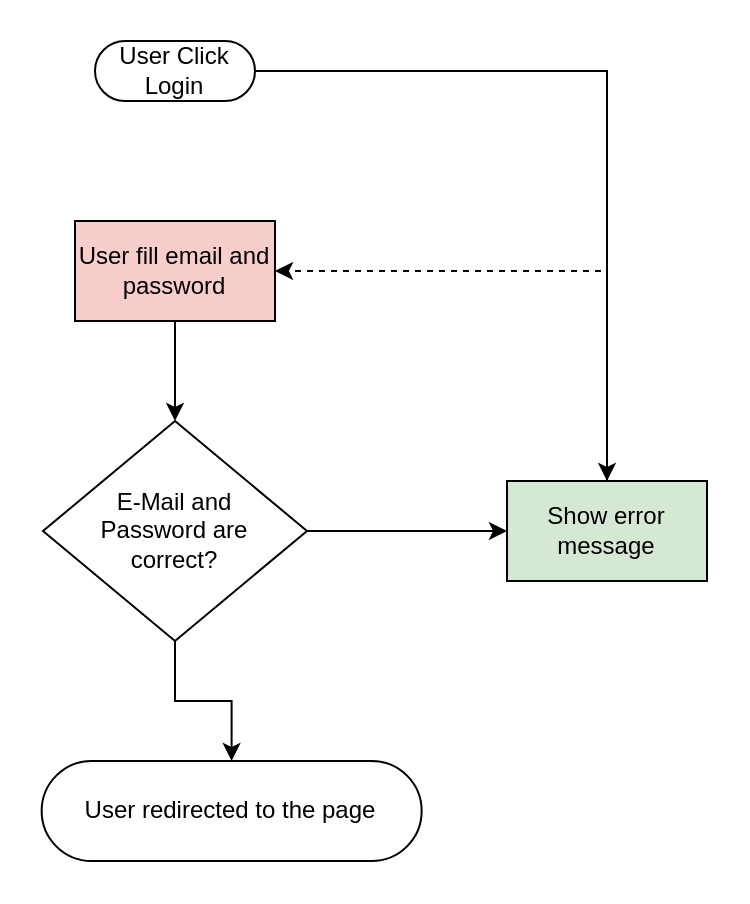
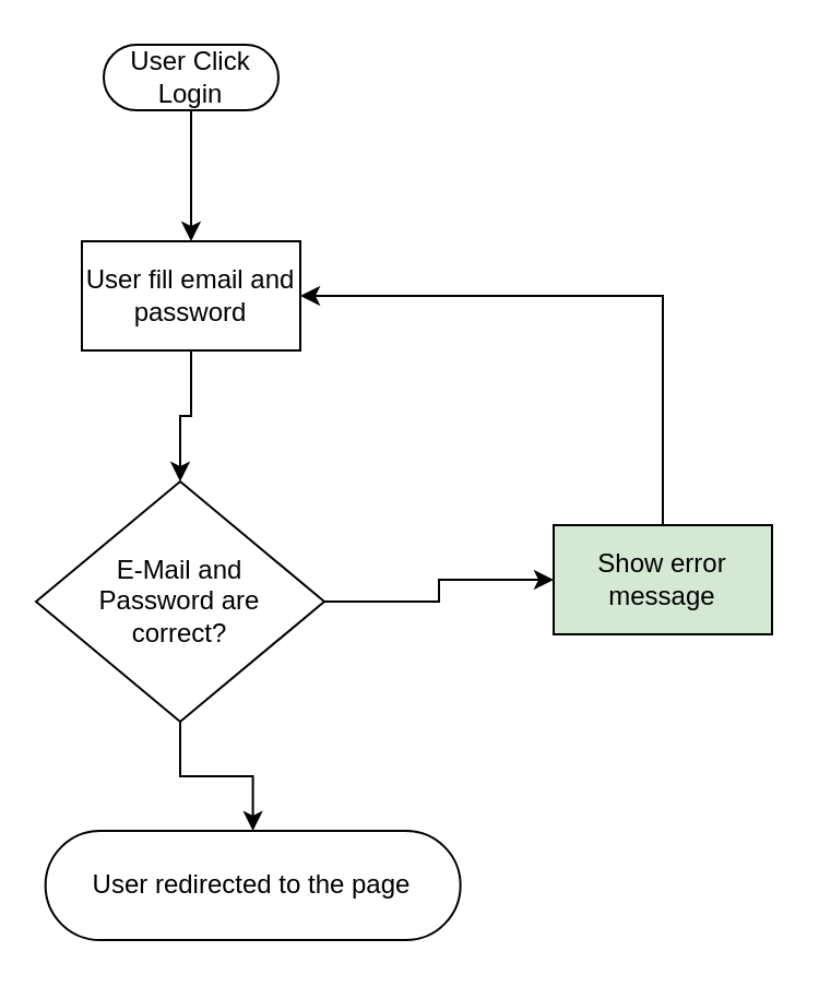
- <mxCell id="2" style="edgeStyle=orthogonalEdgeStyle;rounded=0;orthogonalLoop=1;jettySize=auto;html=1;" edge="1" parent="1" source="3" target="11"><mxGeometry relative="1" as="geometry" /></mxCell>
+ <mxCell id="2" style="edgeStyle=orthogonalEdgeStyle;rounded=0;orthogonalLoop=1;jettySize=auto;html=1;" edge="1" parent="1" source="3" target="6"><mxGeometry relative="1" as="geometry" /></mxCell>
- <mxCell id="6" value="&lt;div&gt;User fill email and password&lt;/div&gt;" style="html=1;dashed=0;whiteSpace=wrap;fillColor=#f8cecc;" vertex="1" parent="1"><mxGeometry x="37" y="110" width="100" height="50" as="geometry" /></mxCell>
+ <mxCell id="6" value="&lt;div&gt;User fill email and password&lt;/div&gt;" style="html=1;dashed=0;whiteSpace=wrap;" vertex="1" parent="1"><mxGeometry x="37" y="110" width="100" height="50" as="geometry" /></mxCell>
- <mxCell id="10" style="edgeStyle=orthogonalEdgeStyle;rounded=0;orthogonalLoop=1;jettySize=auto;html=1;dashed=1;" edge="1" parent="1" source="11" target="6"><mxGeometry relative="1" as="geometry"><Array as="points"><mxPoint x="303" y="135" /></Array></mxGeometry></mxCell>
+ <mxCell id="10" style="edgeStyle=orthogonalEdgeStyle;rounded=0;orthogonalLoop=1;jettySize=auto;html=1;" edge="1" parent="1" source="11" target="6"><mxGeometry relative="1" as="geometry"><Array as="points"><mxPoint x="303" y="135" /></Array></mxGeometry></mxCell>
- <mxCell id="9" value="&lt;div&gt;E-Mail and&lt;/div&gt;&lt;div&gt;&amp;nbsp;Password are&amp;nbsp;&lt;/div&gt;&lt;div&gt;correct?&lt;/div&gt;" style="shape=rhombus;html=1;dashed=0;whiteSpace=wrap;perimeter=rhombusPerimeter;" vertex="1" parent="1"><mxGeometry x="21" y="210" width="132" height="110" as="geometry" /></mxCell>
+ <mxCell id="9" value="&lt;div&gt;E-Mail and&lt;/div&gt;&lt;div&gt;&amp;nbsp;Password are&amp;nbsp;&lt;/div&gt;&lt;div&gt;correct?&lt;/div&gt;" style="shape=rhombus;html=1;dashed=0;whiteSpace=wrap;perimeter=rhombusPerimeter;" vertex="1" parent="1"><mxGeometry x="16" y="220" width="132" height="110" as="geometry" /></mxCell>
